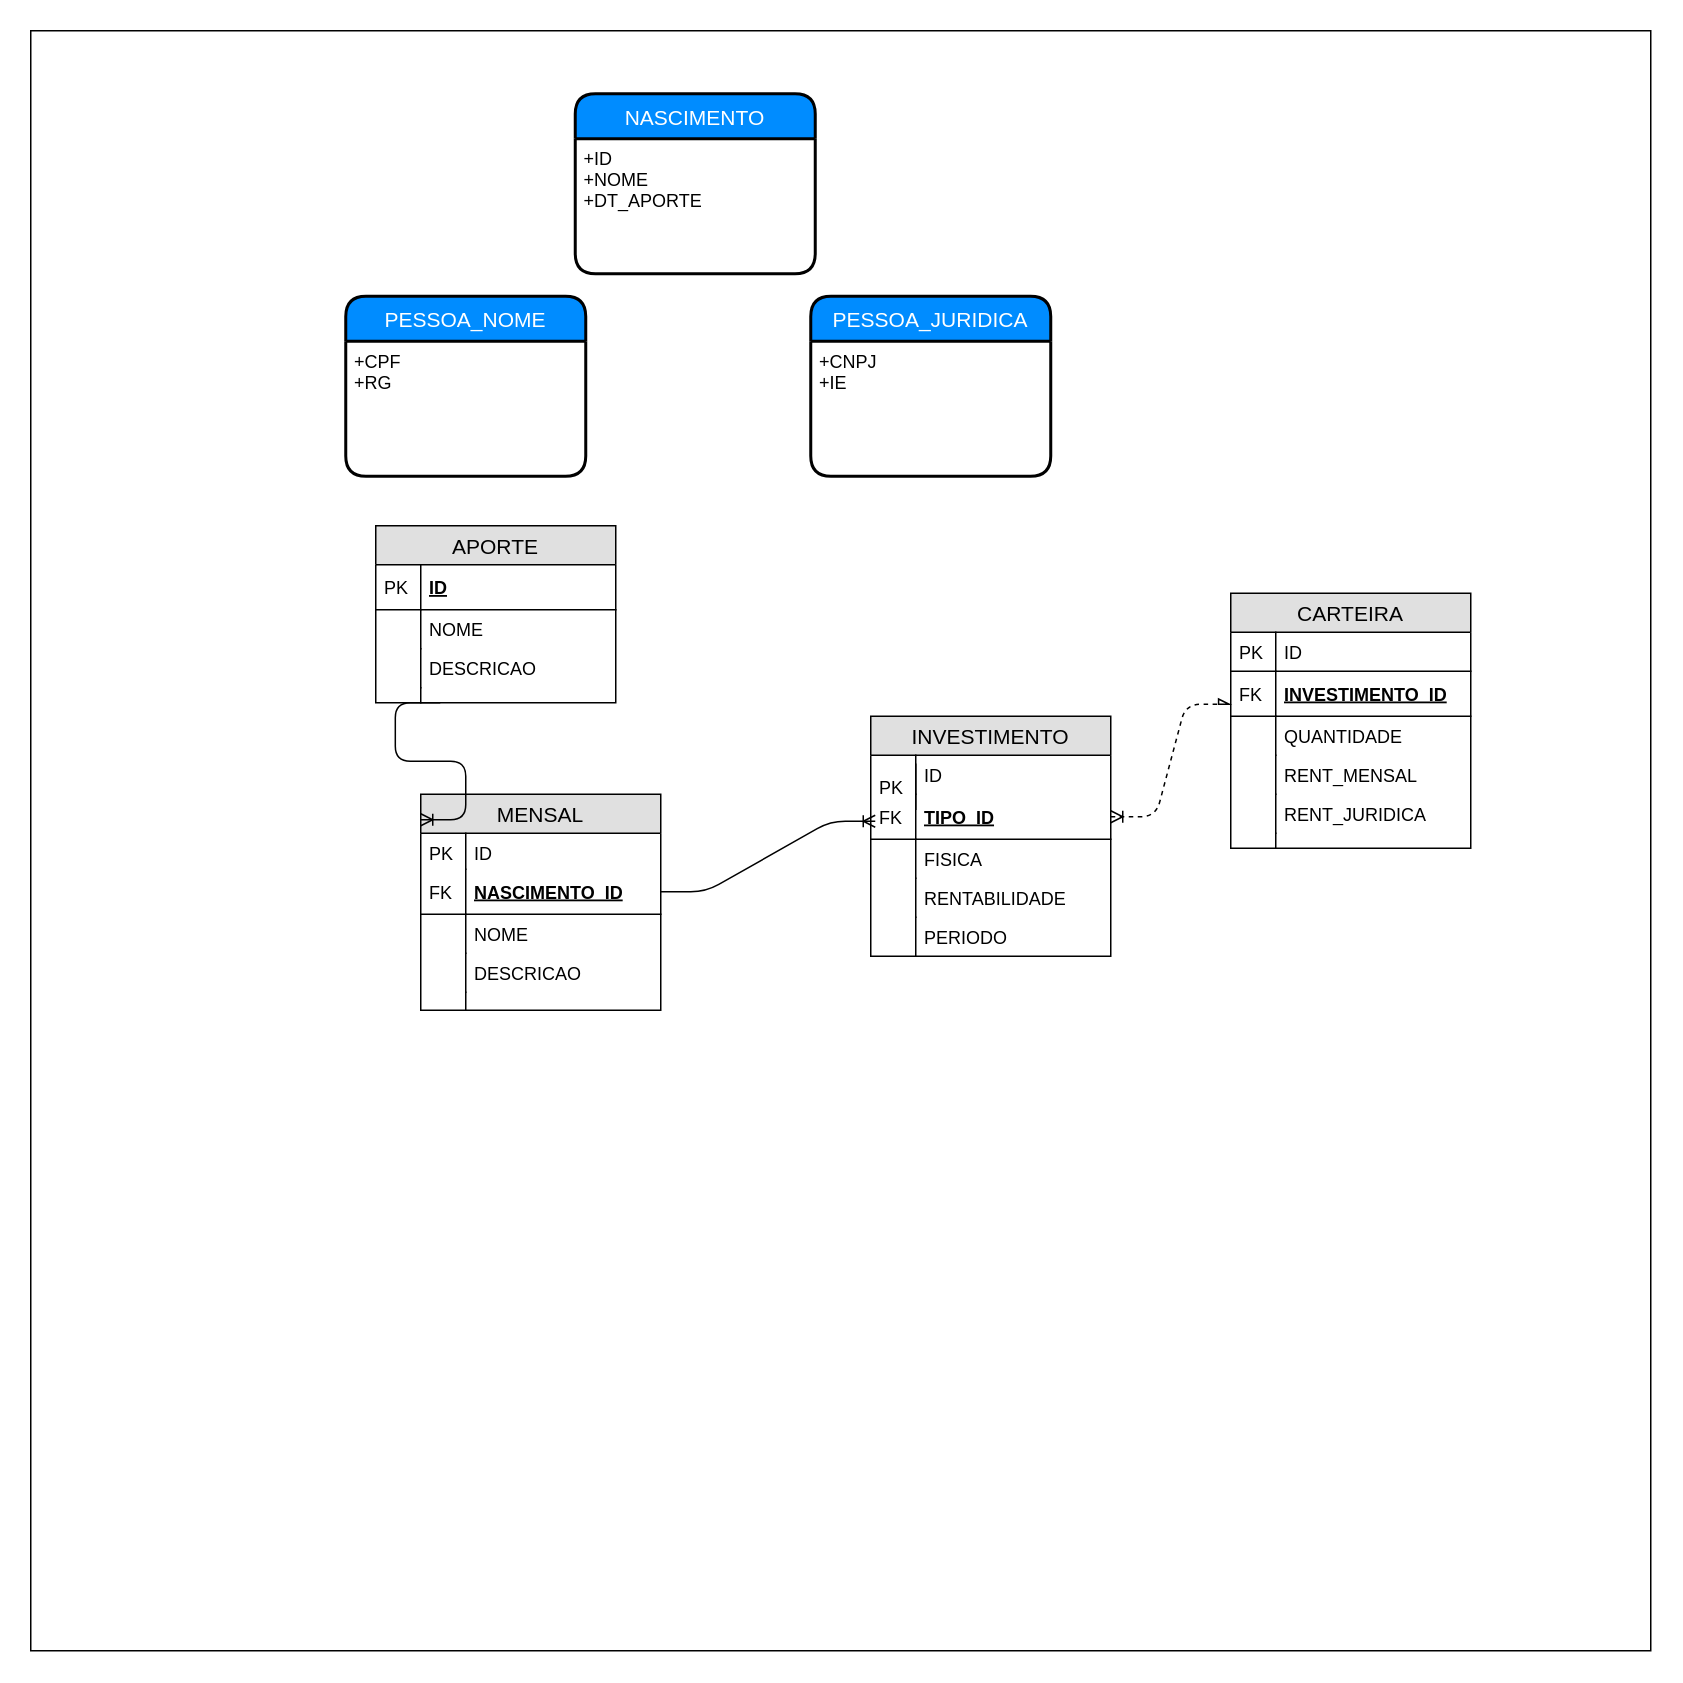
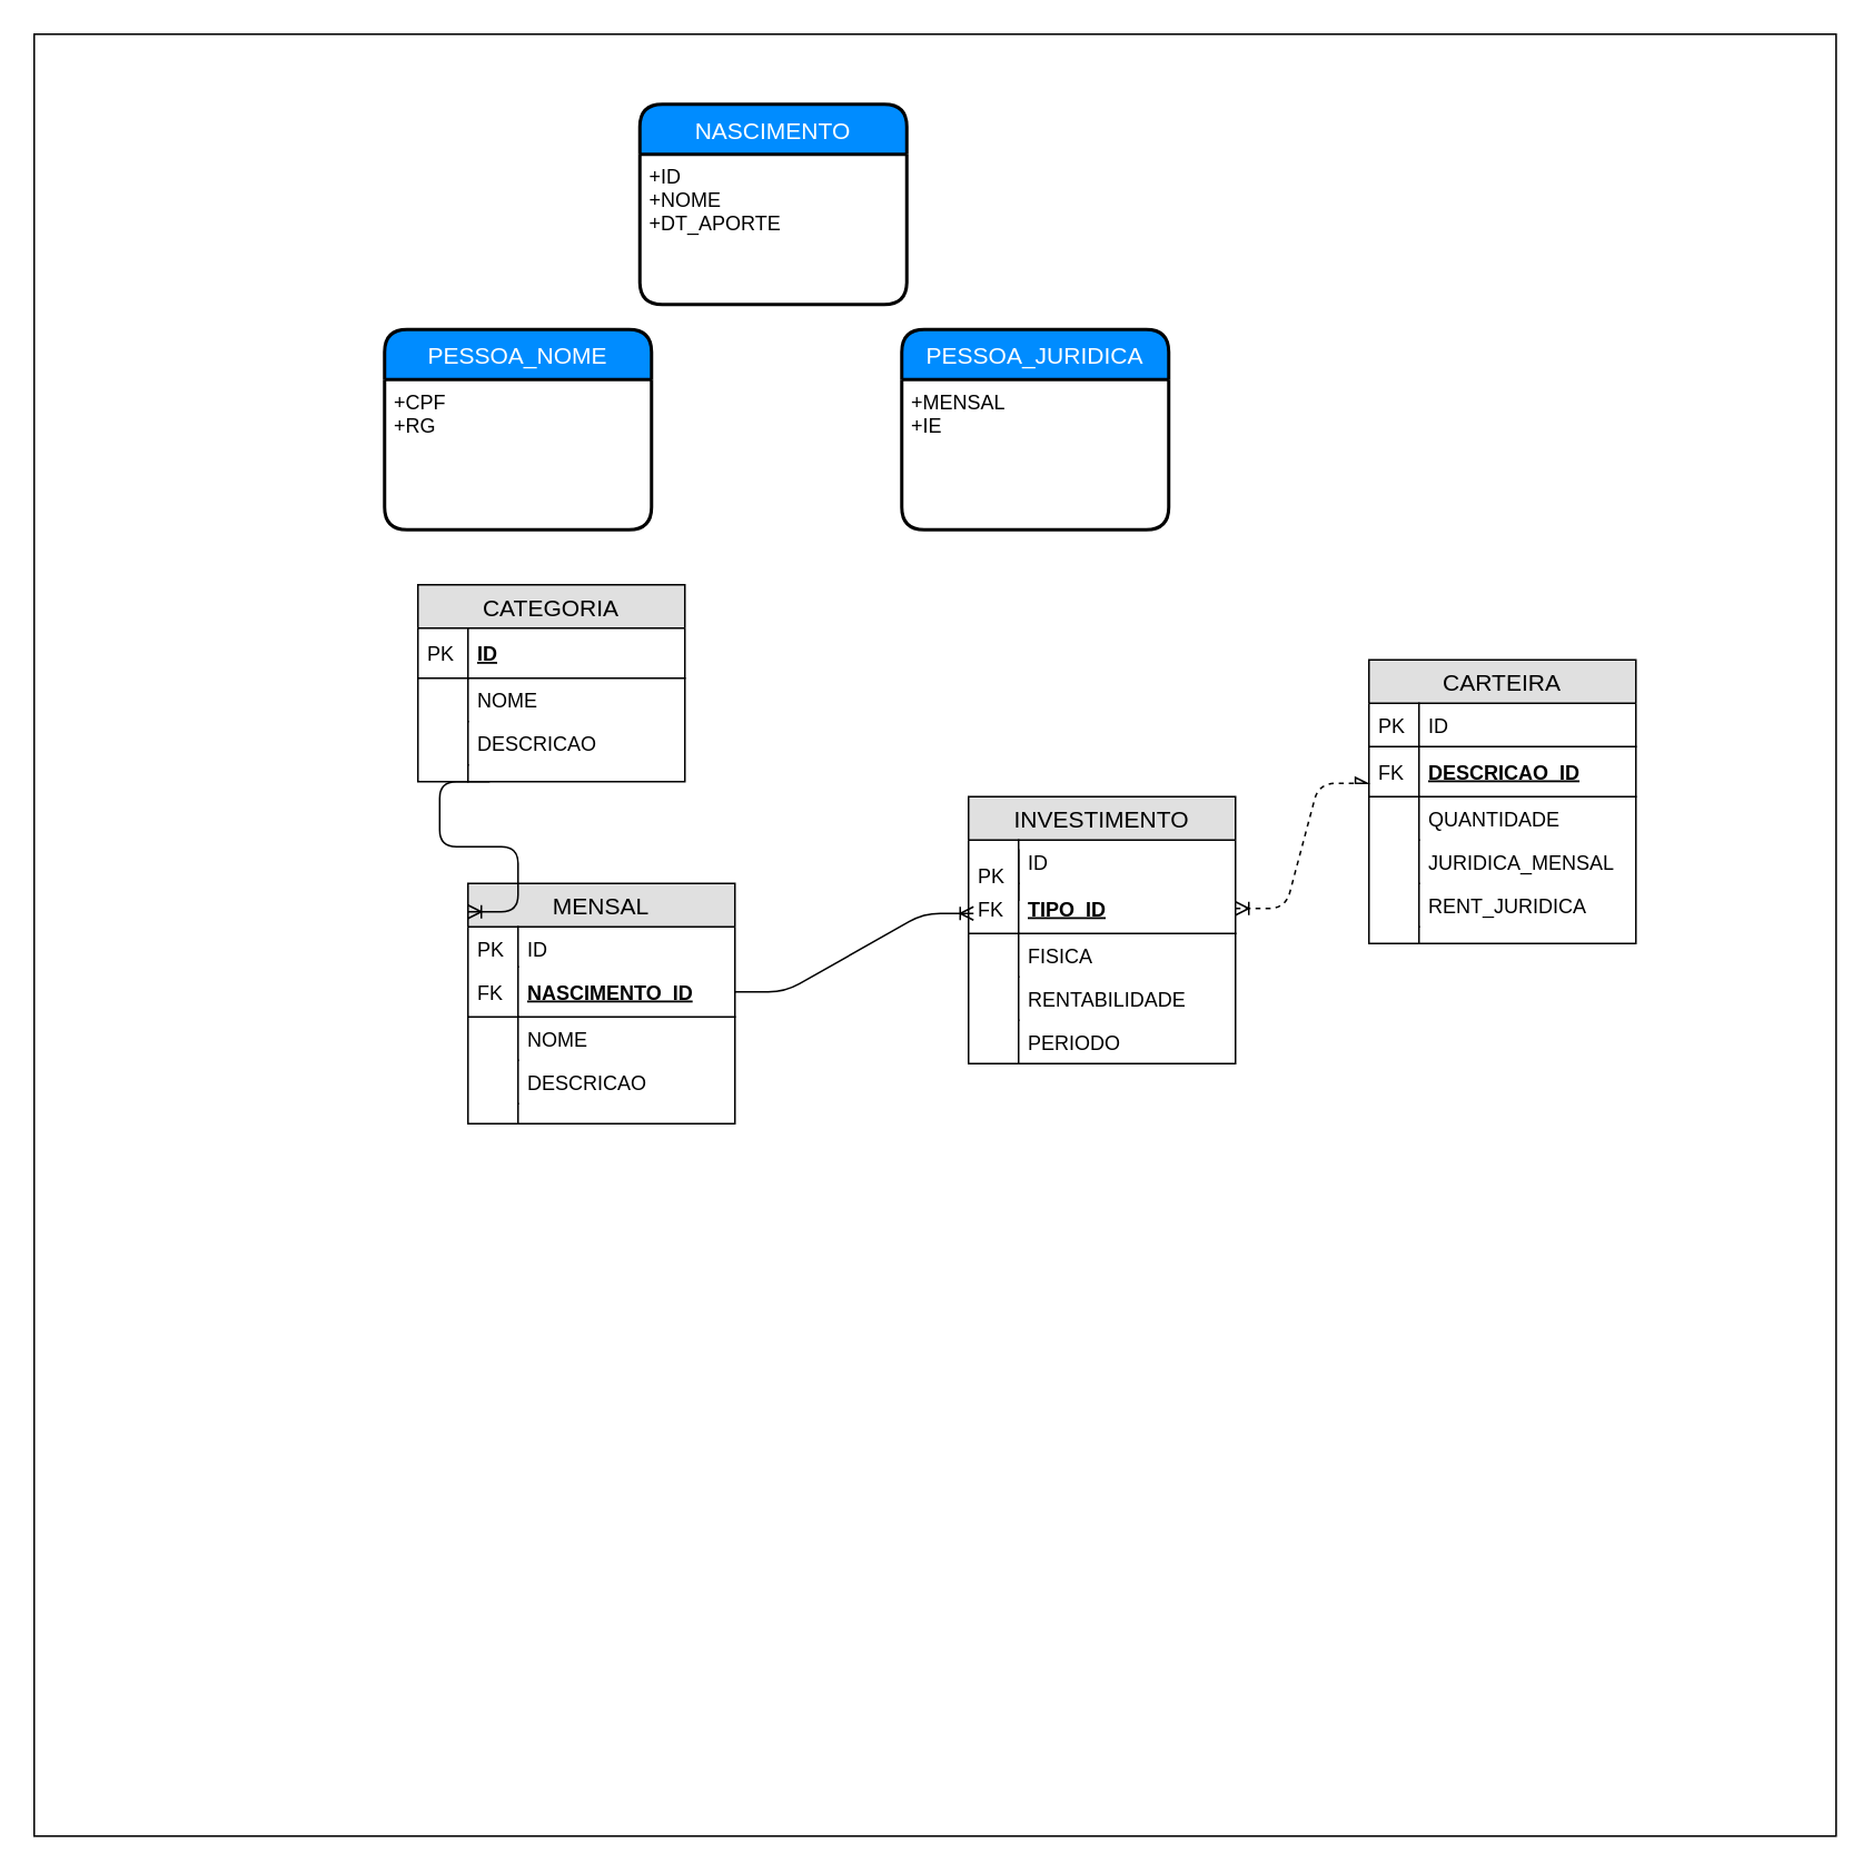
- <mxCell id="33" value="+CNPJ&#10;+IE" style="align=left;strokeColor=none;fillColor=none;spacingLeft=4;fontSize=12;verticalAlign=top;resizable=0;rotatable=0;part=1;" parent="32" vertex="1"><mxGeometry y="30" width="160" height="90" as="geometry" /></mxCell>
+ <mxCell id="33" value="+MENSAL&#10;+IE" style="align=left;strokeColor=none;fillColor=none;spacingLeft=4;fontSize=12;verticalAlign=top;resizable=0;rotatable=0;part=1;" parent="32" vertex="1"><mxGeometry y="30" width="160" height="90" as="geometry" /></mxCell>
- <mxCell id="34" value="APORTE" style="swimlane;fontStyle=0;childLayout=stackLayout;horizontal=1;startSize=26;fillColor=#e0e0e0;horizontalStack=0;resizeParent=1;resizeParentMax=0;resizeLast=0;collapsible=1;marginBottom=0;swimlaneFillColor=#ffffff;align=center;fontSize=14;" parent="1" vertex="1"><mxGeometry x="250" y="350" width="160" height="118" as="geometry" /></mxCell>
+ <mxCell id="34" value="CATEGORIA" style="swimlane;fontStyle=0;childLayout=stackLayout;horizontal=1;startSize=26;fillColor=#e0e0e0;horizontalStack=0;resizeParent=1;resizeParentMax=0;resizeLast=0;collapsible=1;marginBottom=0;swimlaneFillColor=#ffffff;align=center;fontSize=14;" parent="1" vertex="1"><mxGeometry x="250" y="350" width="160" height="118" as="geometry" /></mxCell>
- <mxCell id="6" value="INVESTIMENTO_ID" style="shape=partialRectangle;top=0;left=0;right=0;bottom=1;align=left;verticalAlign=middle;fillColor=none;spacingLeft=34;spacingRight=4;overflow=hidden;rotatable=0;points=[[0,0.5],[1,0.5]];portConstraint=eastwest;dropTarget=0;fontStyle=5;fontSize=12;" parent="3" vertex="1"><mxGeometry y="52" width="160" height="30" as="geometry" /></mxCell>
+ <mxCell id="6" value="DESCRICAO_ID" style="shape=partialRectangle;top=0;left=0;right=0;bottom=1;align=left;verticalAlign=middle;fillColor=none;spacingLeft=34;spacingRight=4;overflow=hidden;rotatable=0;points=[[0,0.5],[1,0.5]];portConstraint=eastwest;dropTarget=0;fontStyle=5;fontSize=12;" parent="3" vertex="1"><mxGeometry y="52" width="160" height="30" as="geometry" /></mxCell>
- <mxCell id="10" value="RENT_MENSAL" style="shape=partialRectangle;top=0;left=0;right=0;bottom=0;align=left;verticalAlign=top;fillColor=none;spacingLeft=34;spacingRight=4;overflow=hidden;rotatable=0;points=[[0,0.5],[1,0.5]];portConstraint=eastwest;dropTarget=0;fontSize=12;" parent="3" vertex="1"><mxGeometry y="108" width="160" height="26" as="geometry" /></mxCell>
+ <mxCell id="10" value="JURIDICA_MENSAL" style="shape=partialRectangle;top=0;left=0;right=0;bottom=0;align=left;verticalAlign=top;fillColor=none;spacingLeft=34;spacingRight=4;overflow=hidden;rotatable=0;points=[[0,0.5],[1,0.5]];portConstraint=eastwest;dropTarget=0;fontSize=12;" parent="3" vertex="1"><mxGeometry y="108" width="160" height="26" as="geometry" /></mxCell>
